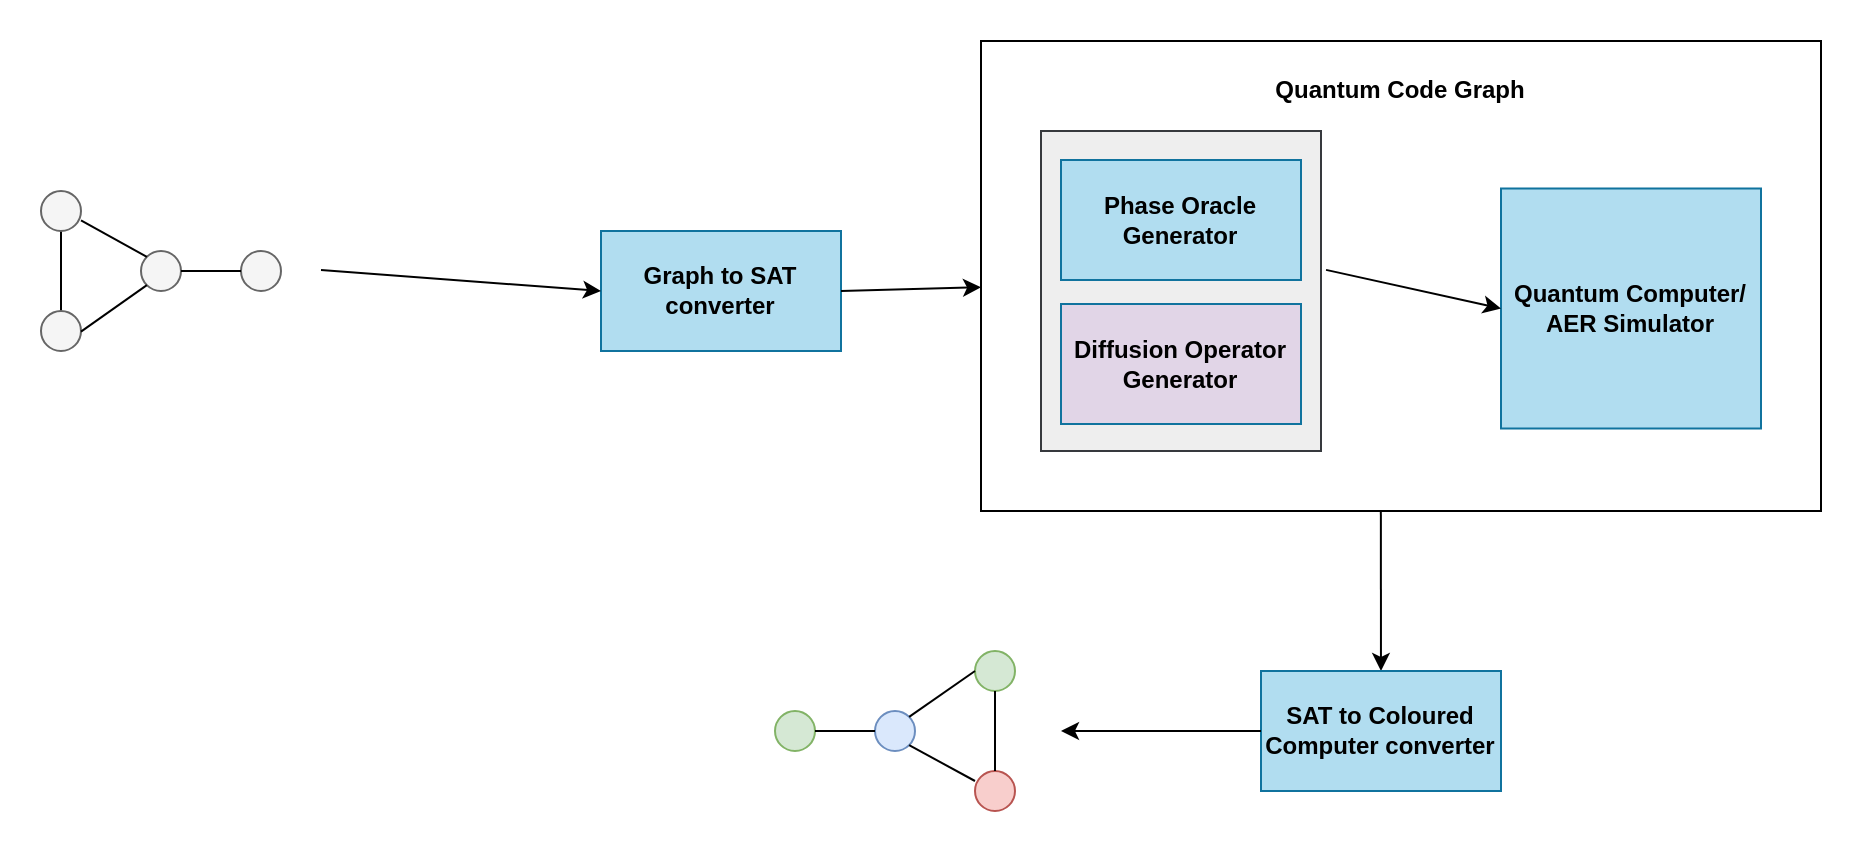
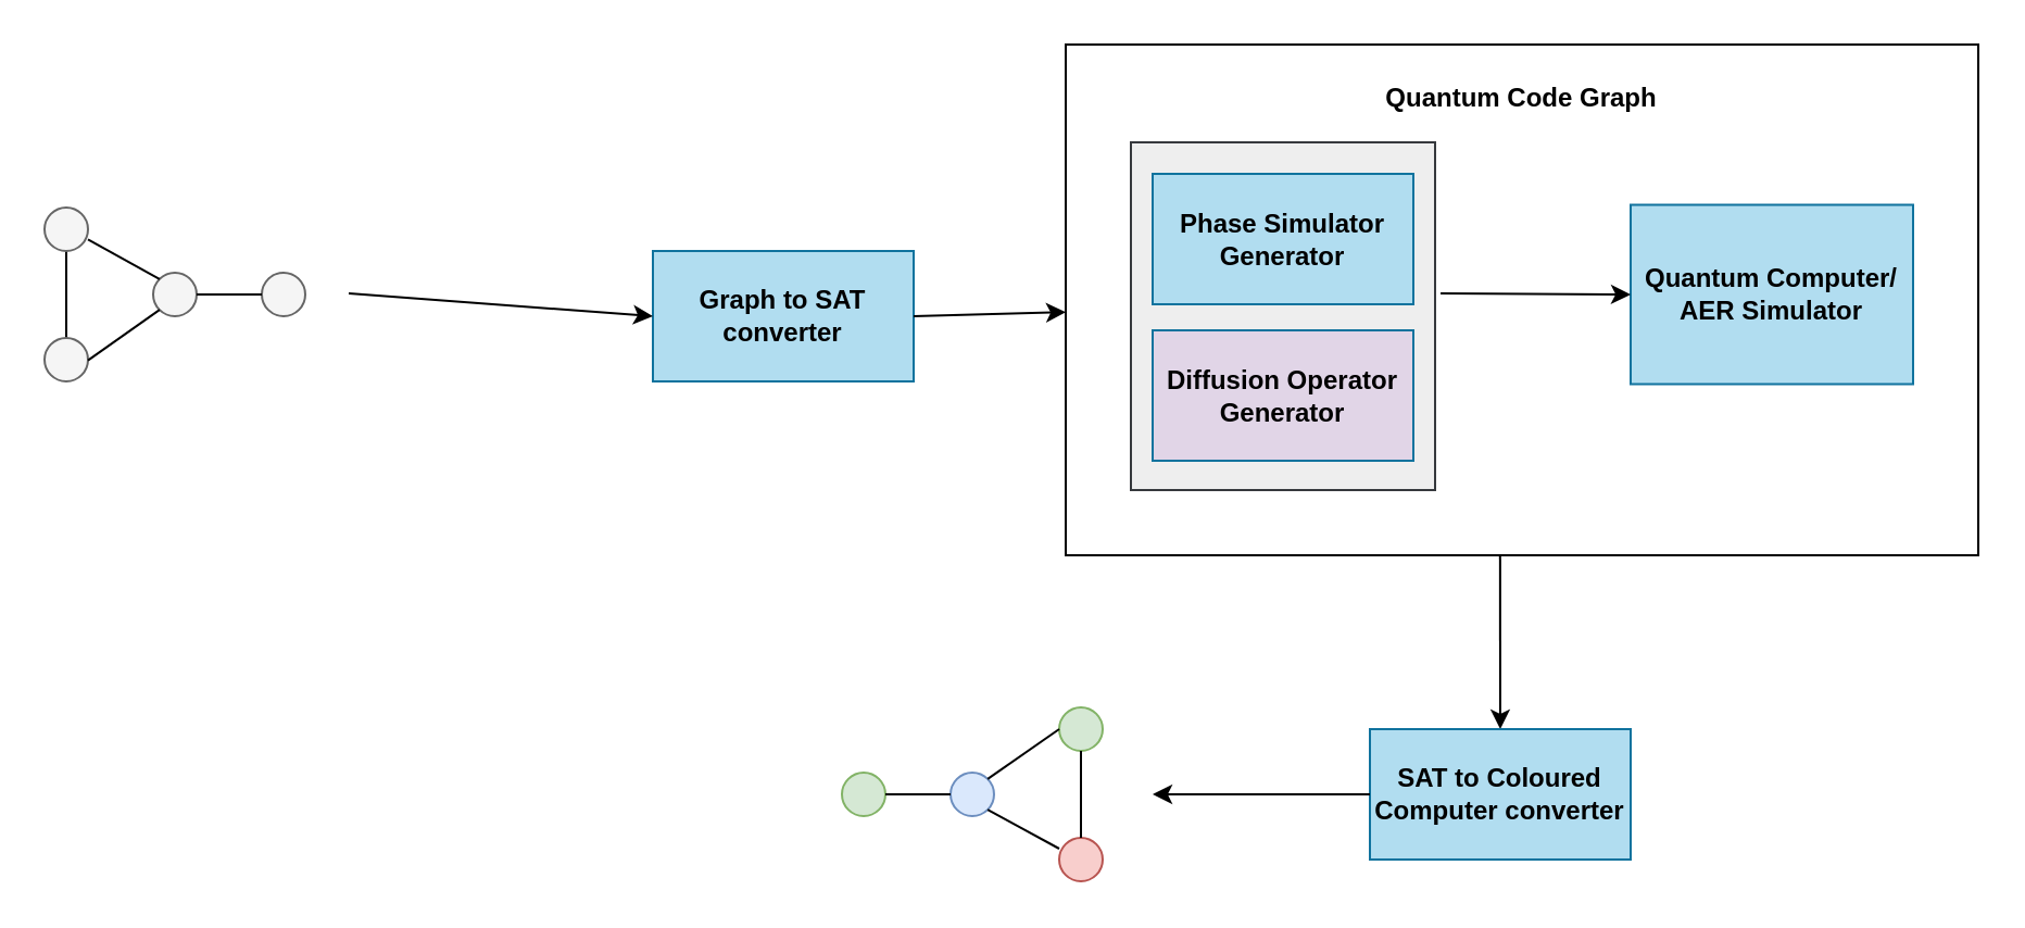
- <mxCell id="16" value="&lt;b&gt;Phase Oracle Generator&lt;/b&gt;" style="rounded=0;whiteSpace=wrap;html=1;fillColor=#b1ddf0;strokeColor=#10739e;" vertex="1" parent="1"><mxGeometry x="530" y="79.5" width="120" height="60" as="geometry" /></mxCell>
+ <mxCell id="16" value="&lt;b&gt;Phase Simulator Generator&lt;/b&gt;" style="rounded=0;whiteSpace=wrap;html=1;fillColor=#b1ddf0;strokeColor=#10739e;" vertex="1" parent="1"><mxGeometry x="530" y="79.5" width="120" height="60" as="geometry" /></mxCell>
- <mxCell id="18" value="&lt;b&gt;Quantum Computer/ AER Simulator&lt;/b&gt;" style="rounded=0;whiteSpace=wrap;html=1;fillColor=#b1ddf0;strokeColor=#10739e;" vertex="1" parent="1"><mxGeometry x="750" y="93.75" width="130" height="120" as="geometry" /></mxCell>
+ <mxCell id="18" value="&lt;b&gt;Quantum Computer/ AER Simulator&lt;/b&gt;" style="rounded=0;whiteSpace=wrap;html=1;fillColor=#b1ddf0;strokeColor=#10739e;" vertex="1" parent="1"><mxGeometry x="750" y="93.75" width="130" height="82.5" as="geometry" /></mxCell>
